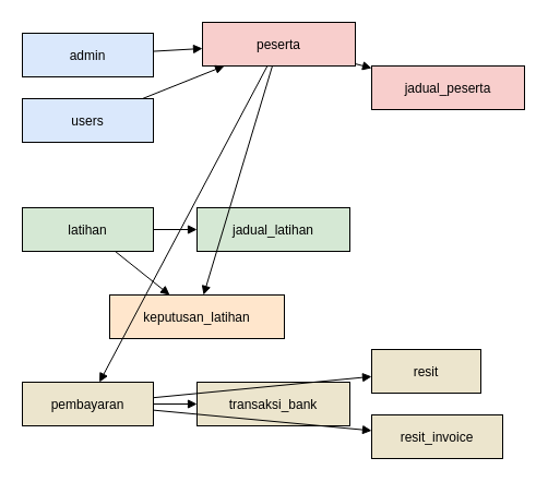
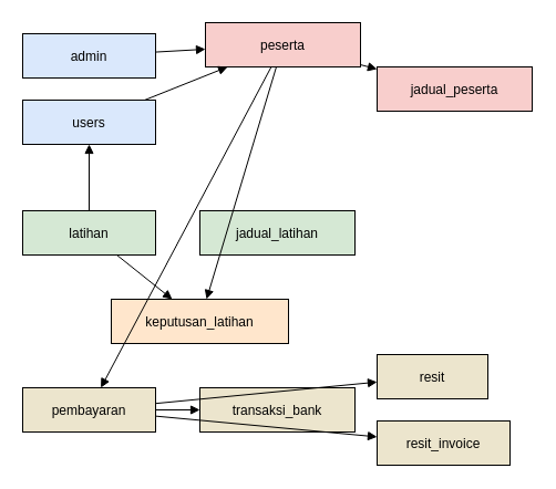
- <mxCell id="16" style="endArrow=block;" edge="1" parent="1" source="6" target="7"><mxGeometry relative="1" as="geometry" /></mxCell>
+ <mxCell id="16" style="endArrow=block;" edge="1" parent="1" source="6" target="3"><mxGeometry relative="1" as="geometry" /></mxCell>
